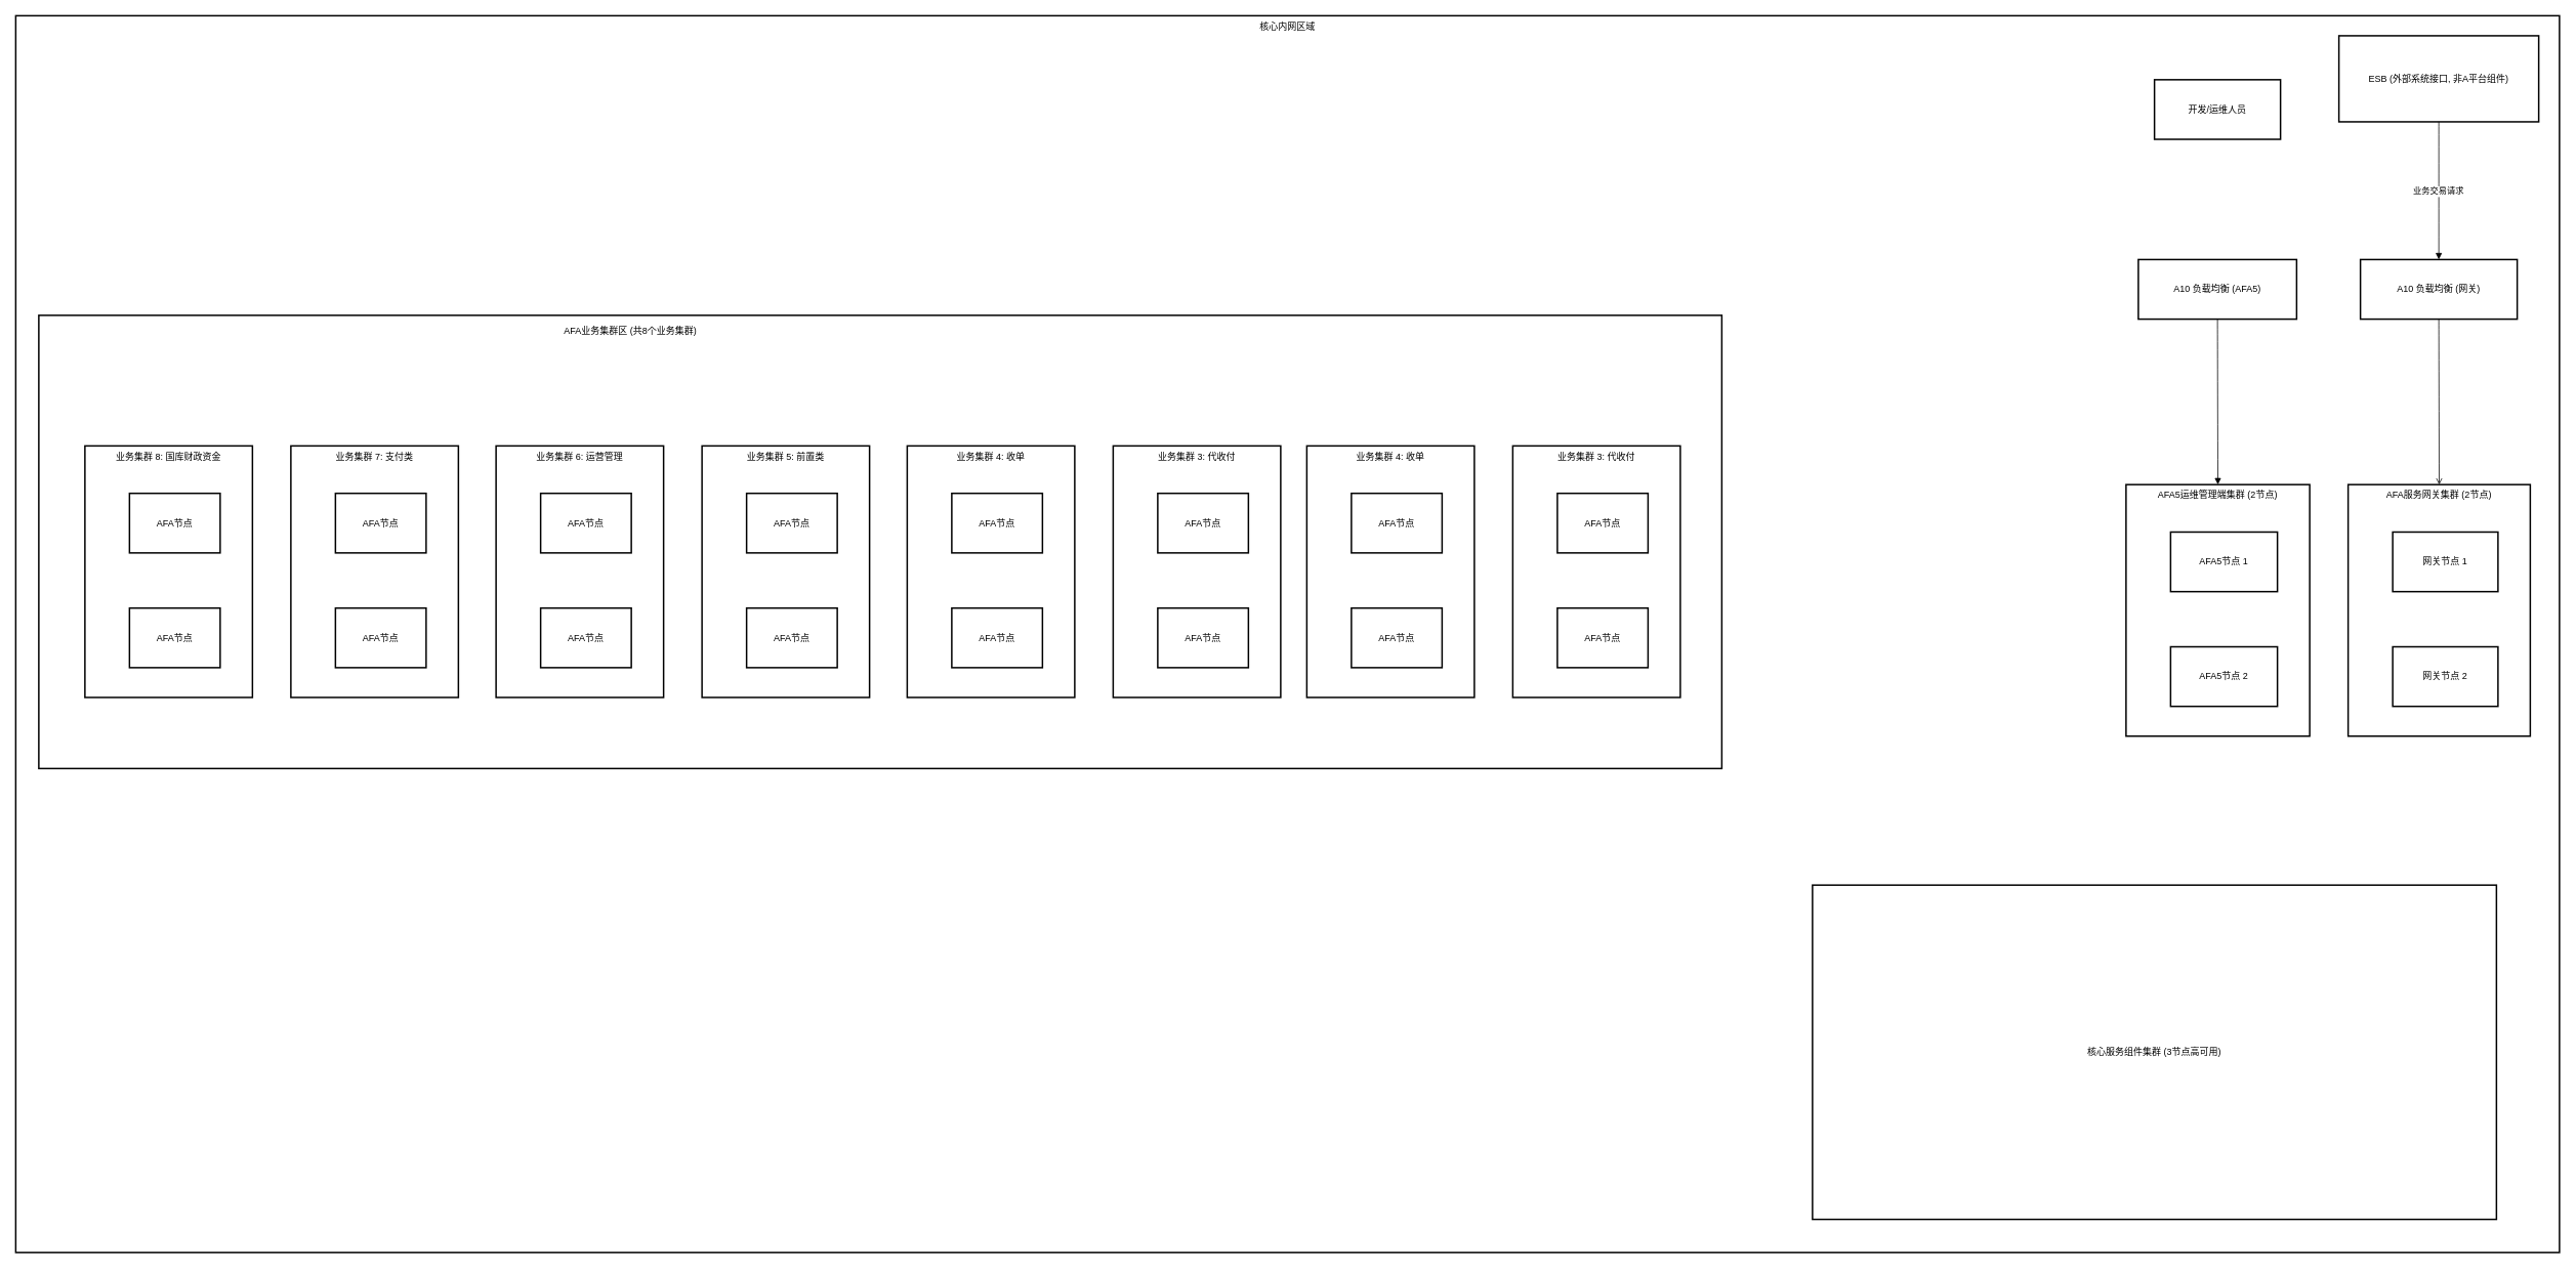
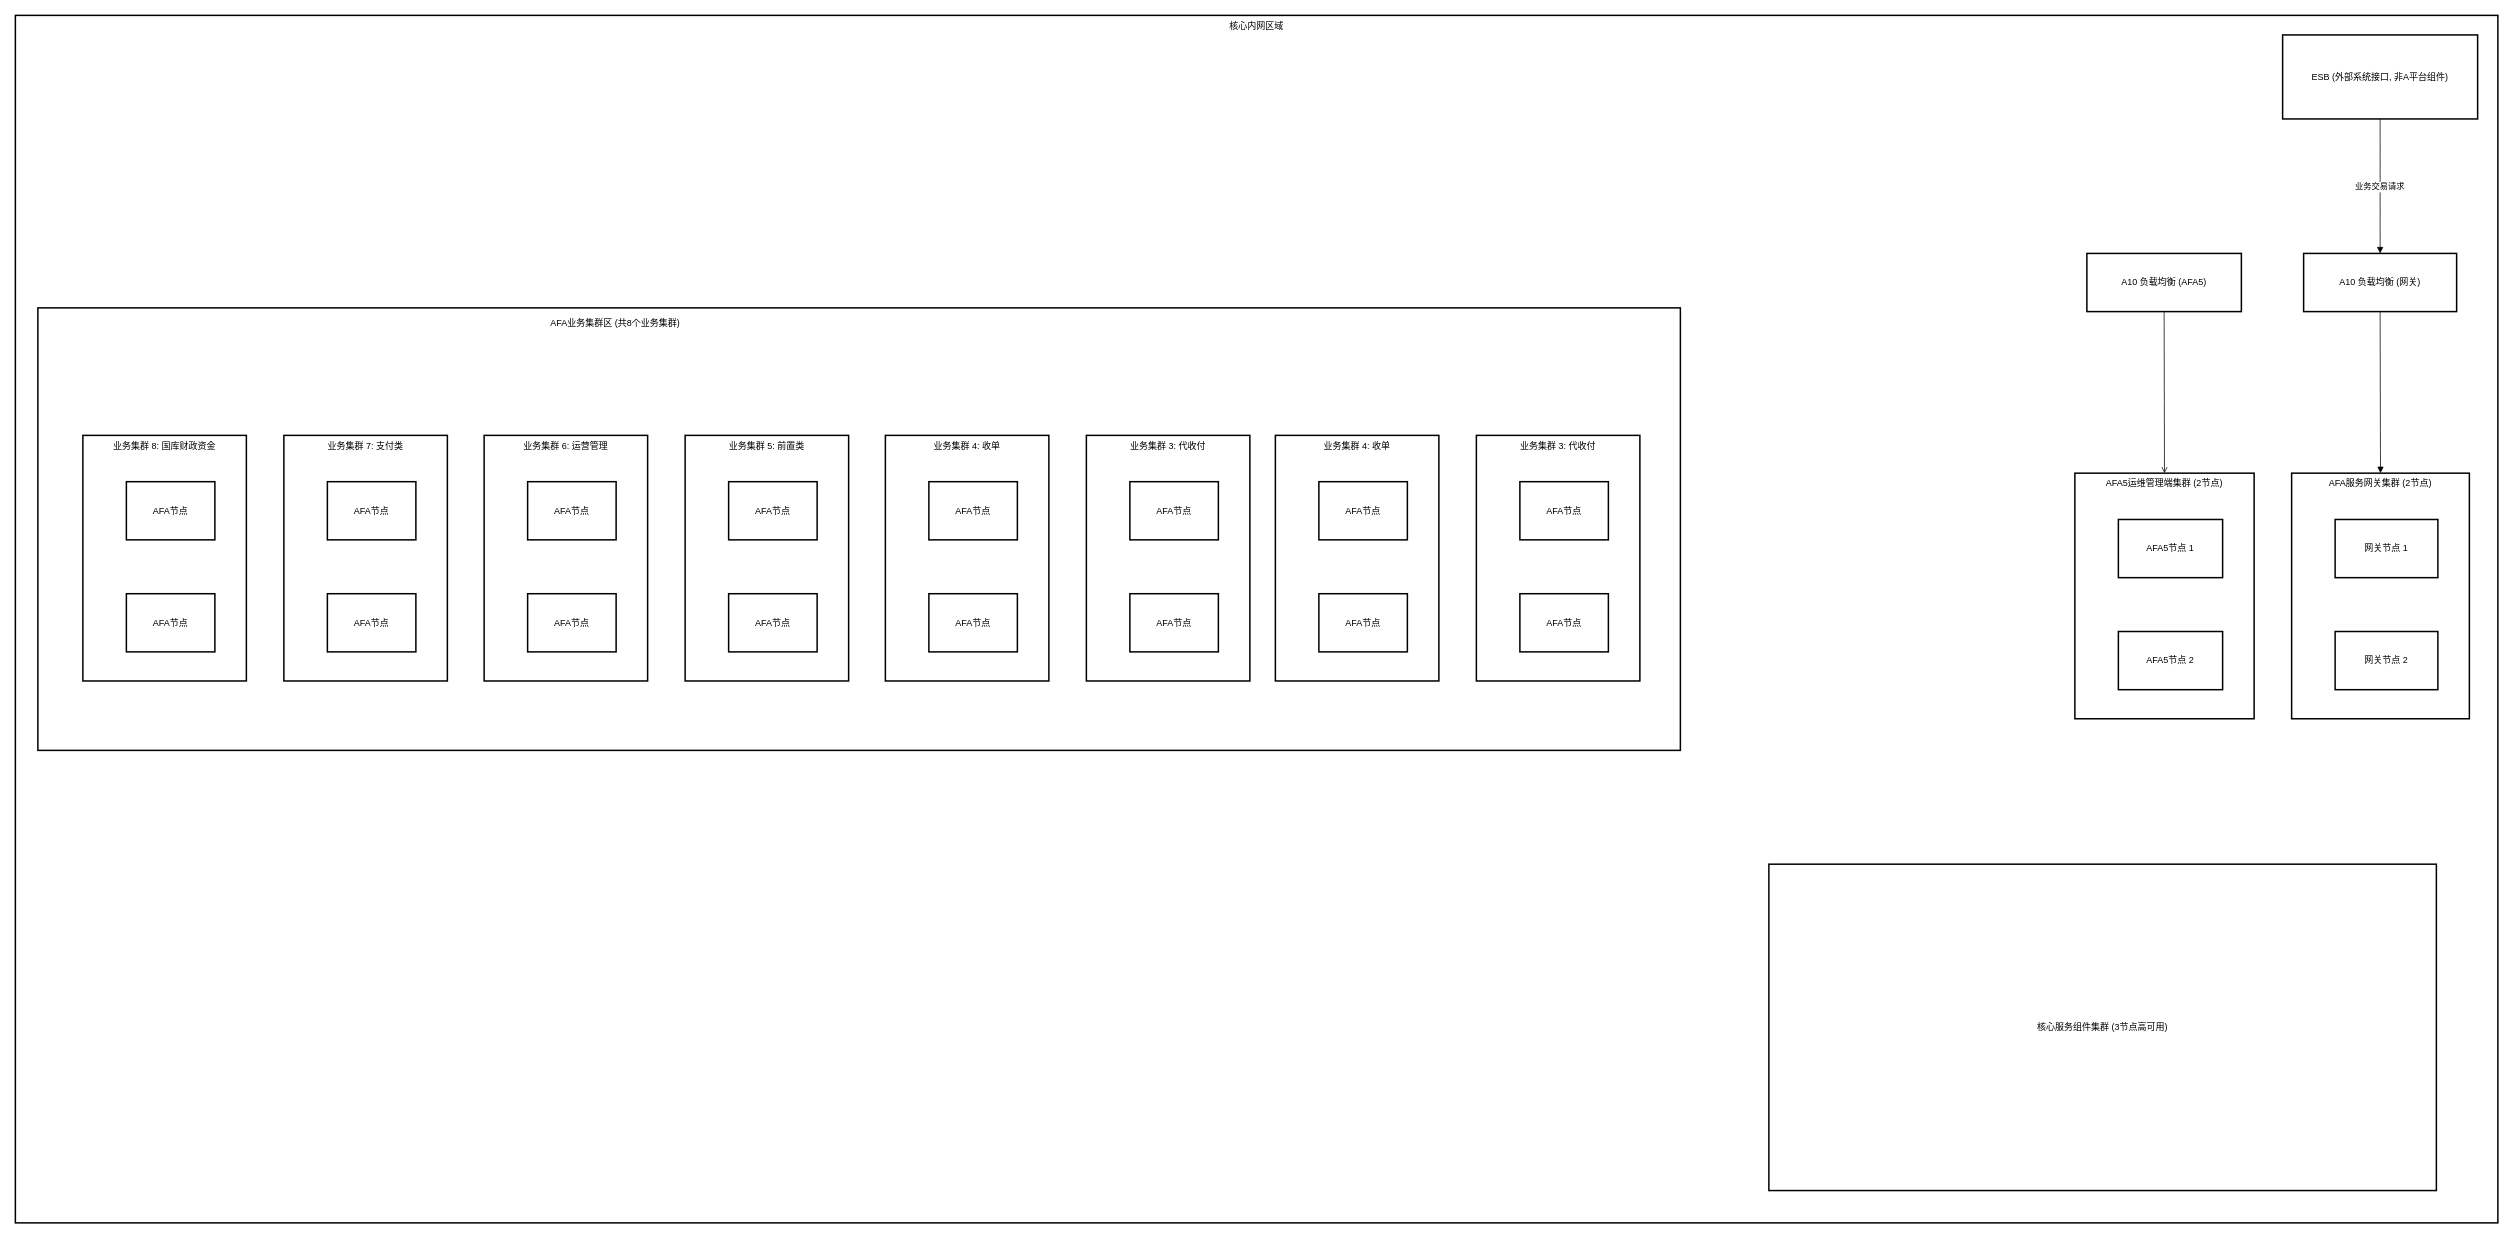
- <mxCell id="3" value=" 开发/运维人员" style="whiteSpace=wrap;strokeWidth=2;" vertex="1" parent="2"><mxGeometry x="2783" y="83.301" width="164" height="77.556" as="geometry" /></mxCell>
- <mxCell id="36" value="" style="curved=1;startArrow=none;endArrow=block;exitX=0.5;exitY=1;entryX=0.5;entryY=0;rounded=0;" edge="1" parent="2" source="4" target="12"><mxGeometry relative="1" as="geometry"><Array as="points" /></mxGeometry></mxCell>
+ <mxCell id="36" value="" style="curved=1;startArrow=none;endArrow=open;exitX=0.5;exitY=1;entryX=0.5;entryY=0;rounded=0;" edge="1" parent="2" source="4" target="12"><mxGeometry relative="1" as="geometry"><Array as="points" /></mxGeometry></mxCell>
- <mxCell id="37" value="" style="curved=1;startArrow=none;endArrow=open;exitX=0.5;exitY=1;entryX=0.5;entryY=0;rounded=0;" edge="1" parent="2" source="6" target="15"><mxGeometry relative="1" as="geometry"><Array as="points" /></mxGeometry></mxCell>
+ <mxCell id="37" value="" style="curved=1;startArrow=none;endArrow=block;exitX=0.5;exitY=1;entryX=0.5;entryY=0;rounded=0;" edge="1" parent="2" source="6" target="15"><mxGeometry relative="1" as="geometry"><Array as="points" /></mxGeometry></mxCell>
